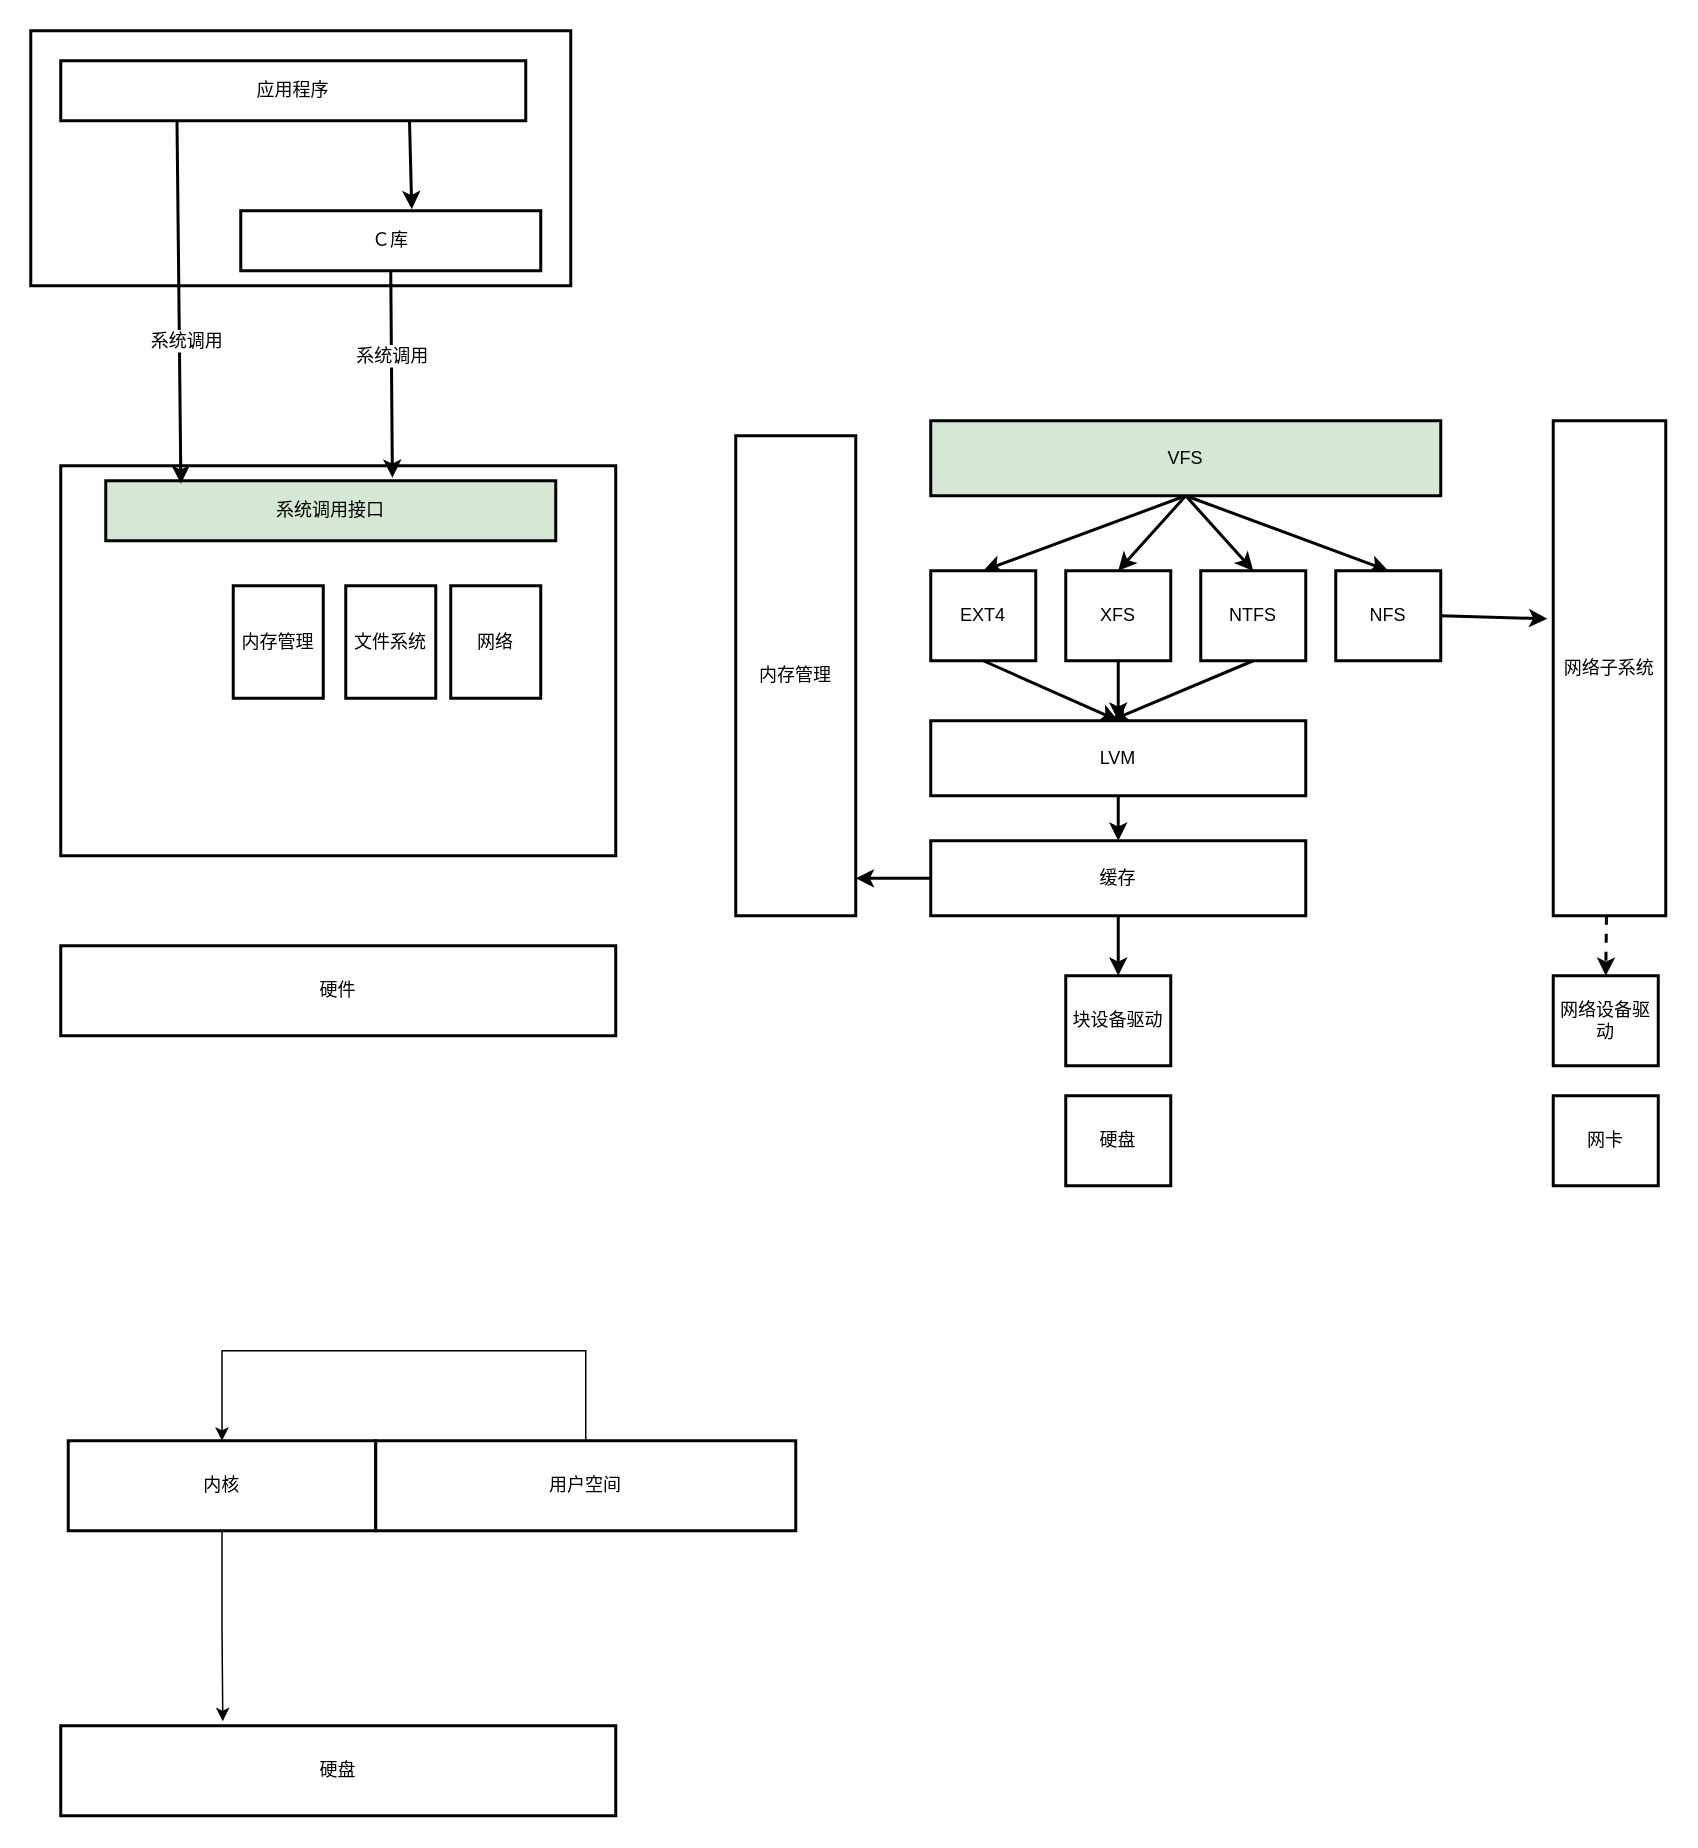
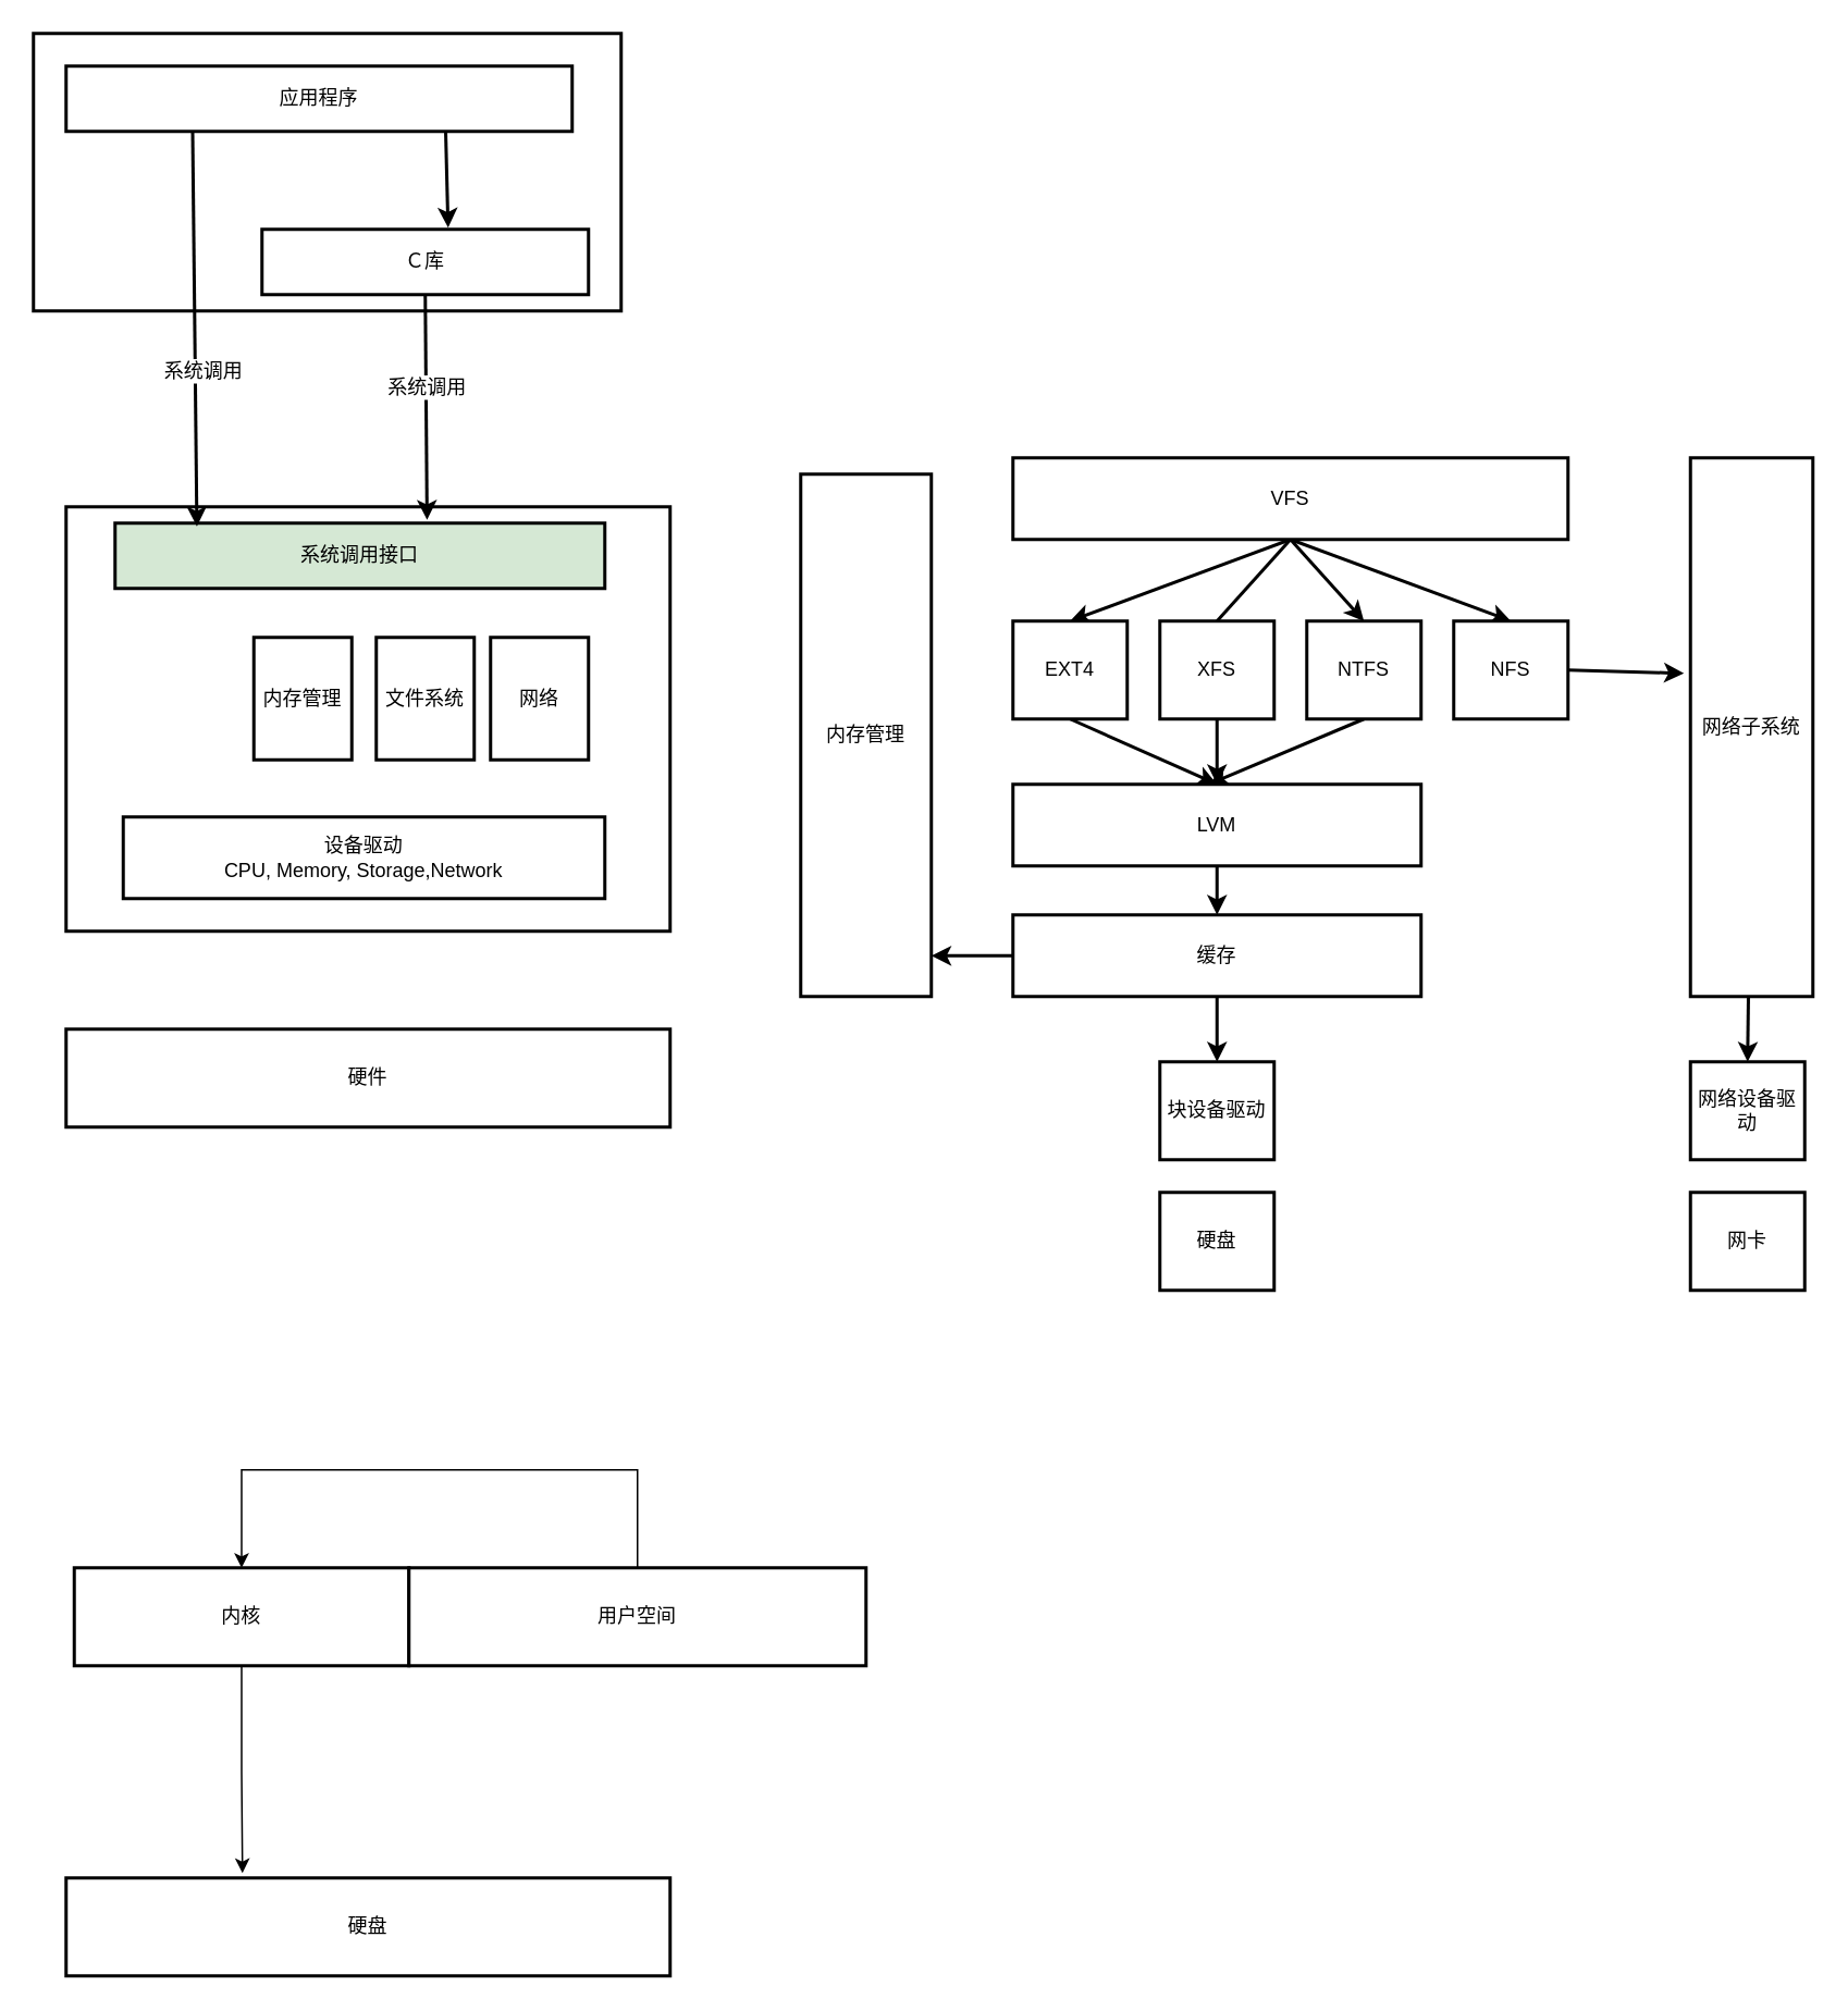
- <mxCell id="21" value="VFS" style="rounded=0;whiteSpace=wrap;html=1;strokeWidth=2;fillColor=#d5e8d4;" parent="1" vertex="1"><mxGeometry x="620" y="280" width="340" height="50" as="geometry" /></mxCell>
+ <mxCell id="21" value="VFS" style="rounded=0;whiteSpace=wrap;html=1;strokeWidth=2;" parent="1" vertex="1"><mxGeometry x="620" y="280" width="340" height="50" as="geometry" /></mxCell>
- <mxCell id="18" style="edgeStyle=none;rounded=0;orthogonalLoop=1;jettySize=auto;html=1;exitX=0.5;exitY=1;exitDx=0;exitDy=0;entryX=0.5;entryY=0;entryDx=0;entryDy=0;strokeWidth=2;" parent="1" source="21" target="25" edge="1"><mxGeometry relative="1" as="geometry" /></mxCell>
+ <mxCell id="18" style="edgeStyle=none;rounded=0;orthogonalLoop=1;jettySize=auto;html=1;exitX=0.5;exitY=1;exitDx=0;exitDy=0;entryX=0.5;entryY=0;entryDx=0;entryDy=0;strokeWidth=2;endArrow=none;" parent="1" source="21" target="25" edge="1"><mxGeometry relative="1" as="geometry" /></mxCell>
+ <mxCell id="12" value="设备驱动&lt;br&gt;CPU, Memory, Storage,Network" style="rounded=0;whiteSpace=wrap;html=1;strokeWidth=2;" parent="1" vertex="1"><mxGeometry x="75" y="500" width="295" height="50" as="geometry" /></mxCell>
- <mxCell id="33" style="edgeStyle=none;rounded=0;orthogonalLoop=1;jettySize=auto;html=1;entryX=0.5;entryY=0;entryDx=0;entryDy=0;strokeWidth=2;dashed=1;" parent="1" source="34" target="35" edge="1"><mxGeometry relative="1" as="geometry" /></mxCell>
+ <mxCell id="33" style="edgeStyle=none;rounded=0;orthogonalLoop=1;jettySize=auto;html=1;entryX=0.5;entryY=0;entryDx=0;entryDy=0;strokeWidth=2;" parent="1" source="34" target="35" edge="1"><mxGeometry relative="1" as="geometry" /></mxCell>
